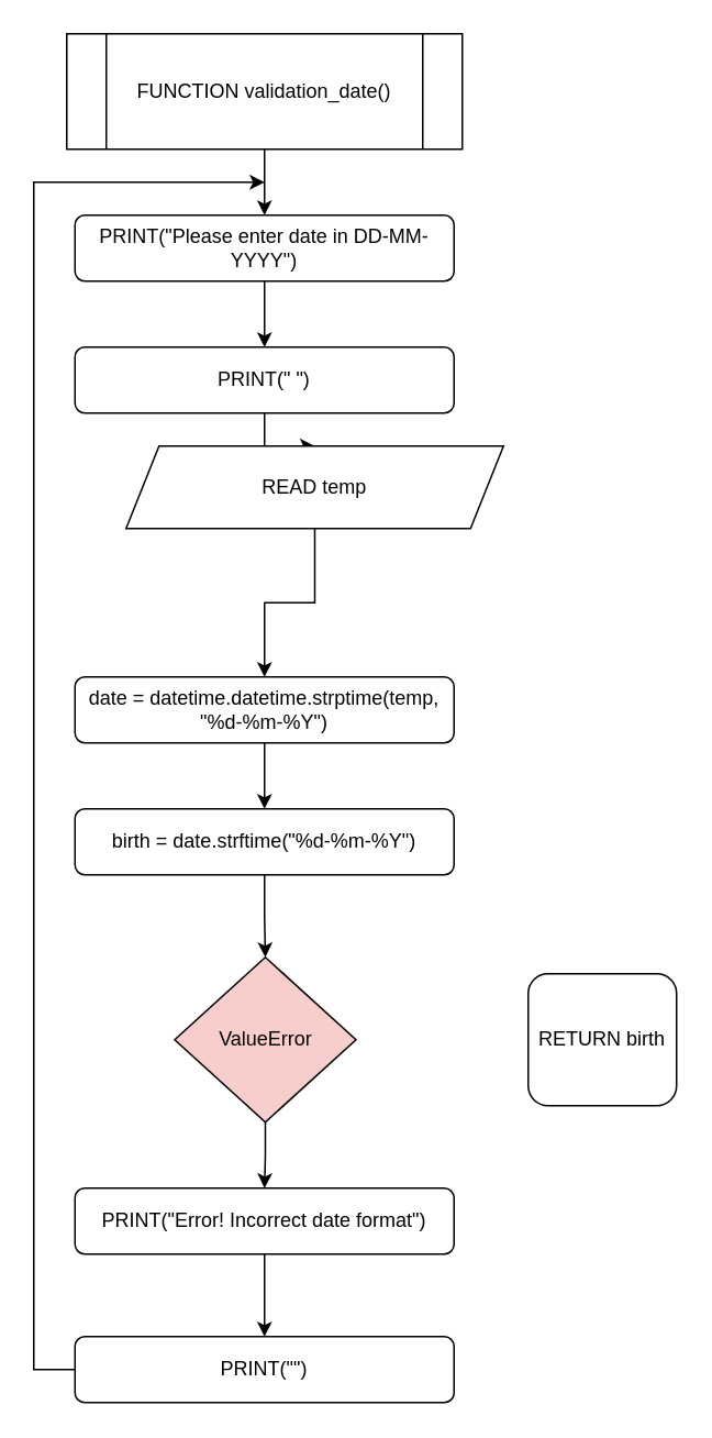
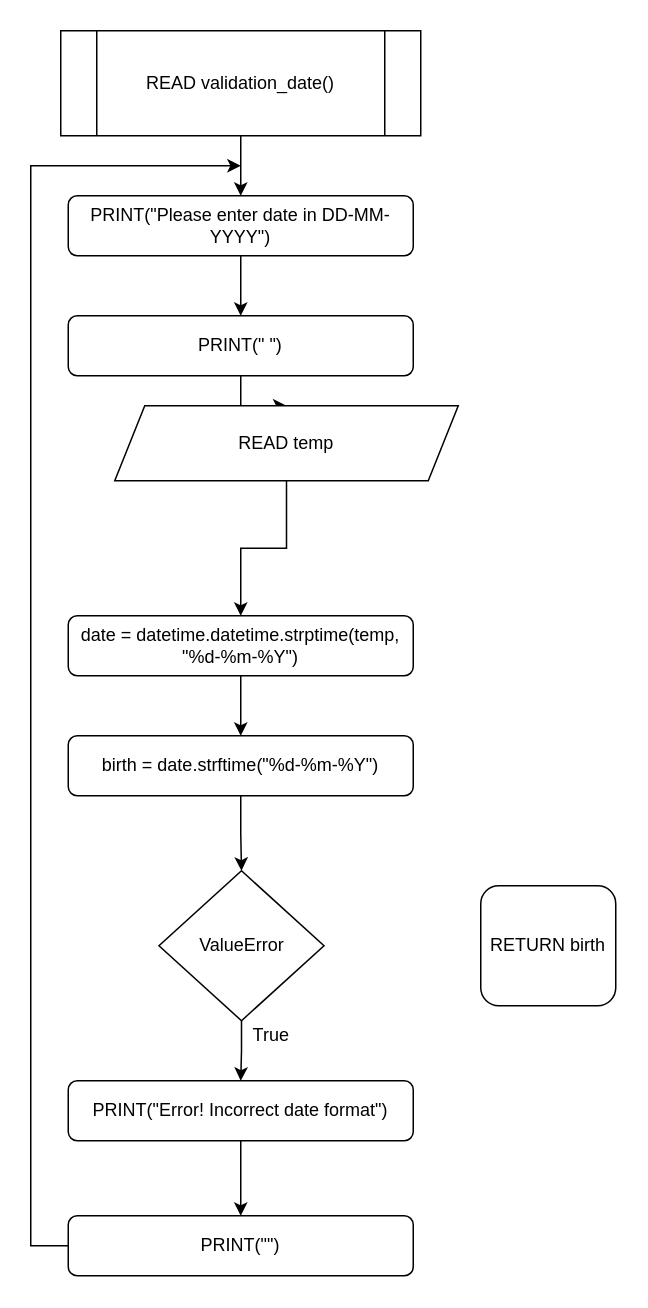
- <mxCell id="3" value="FUNCTION validation_date()" style="shape=process;whiteSpace=wrap;html=1;backgroundOutline=1;" vertex="1" parent="1"><mxGeometry x="40" y="20" width="240" height="70" as="geometry" /></mxCell>
+ <mxCell id="3" value="READ validation_date()" style="shape=process;whiteSpace=wrap;html=1;backgroundOutline=1;" vertex="1" parent="1"><mxGeometry x="40" y="20" width="240" height="70" as="geometry" /></mxCell>
- <mxCell id="15" value="ValueError" style="rhombus;whiteSpace=wrap;html=1;fillColor=#f8cecc;" vertex="1" parent="1"><mxGeometry x="105.5" y="580" width="110" height="100" as="geometry" /></mxCell>
+ <mxCell id="15" value="ValueError" style="rhombus;whiteSpace=wrap;html=1;" vertex="1" parent="1"><mxGeometry x="105.5" y="580" width="110" height="100" as="geometry" /></mxCell>
+ <mxCell id="20" value="True" style="text;html=1;align=center;verticalAlign=middle;resizable=0;points=[];autosize=1;strokeColor=none;" vertex="1" parent="1"><mxGeometry x="160" y="680" width="40" height="20" as="geometry" /></mxCell>
